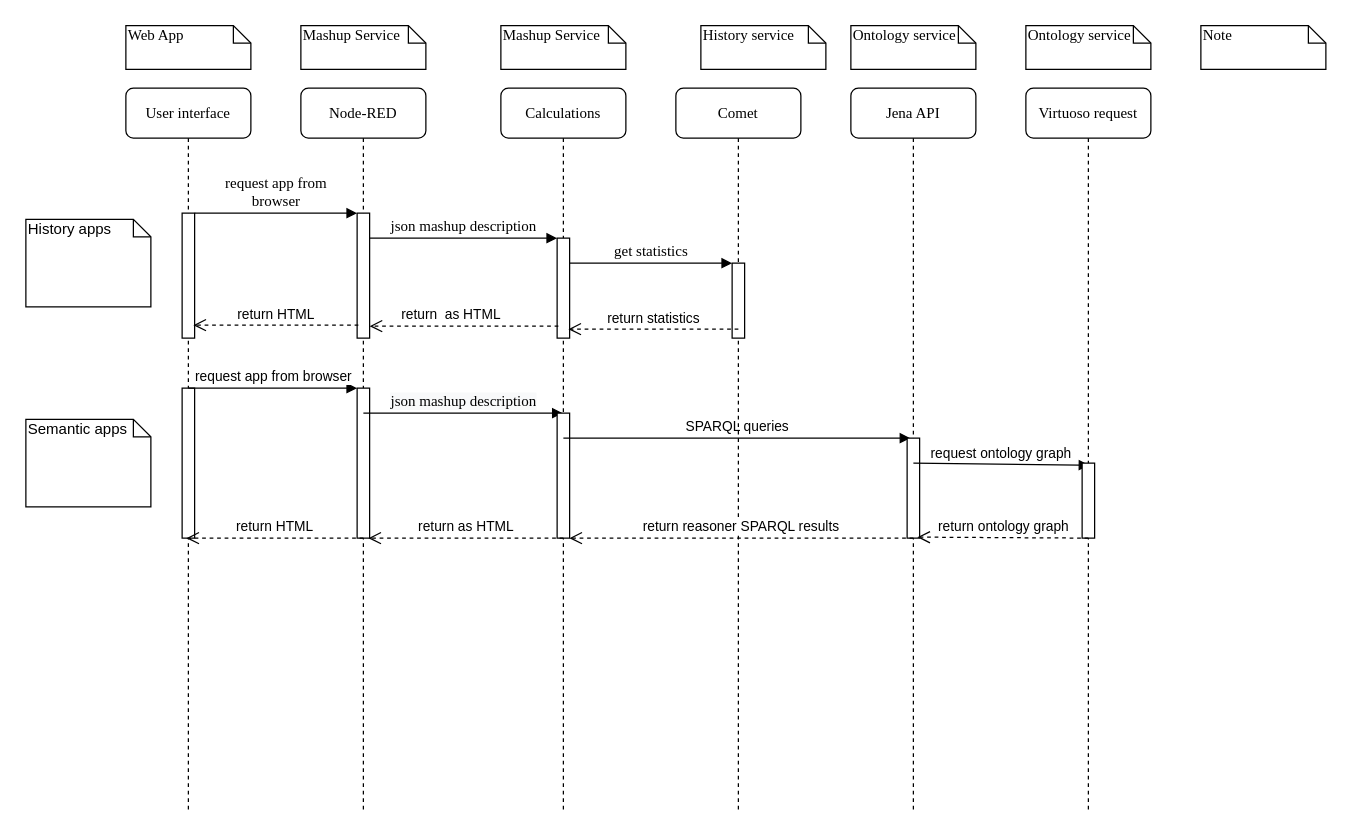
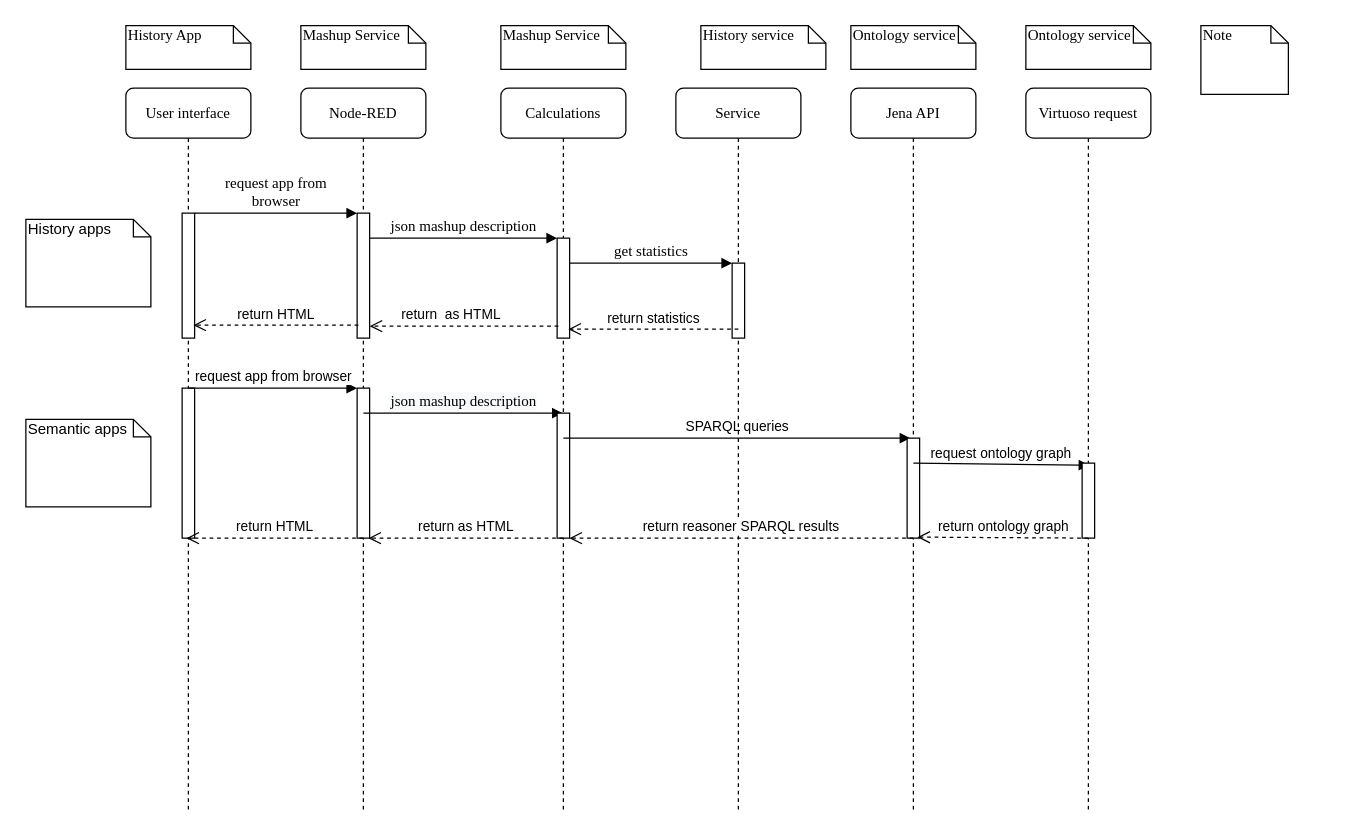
- <mxCell id="24" value="Web App" style="shape=note;whiteSpace=wrap;html=1;size=14;verticalAlign=top;align=left;spacingTop=-6;rounded=0;shadow=0;comic=0;labelBackgroundColor=none;strokeColor=#000000;strokeWidth=1;fillColor=#FFFFFF;fontFamily=Verdana;fontSize=12;fontColor=#000000;" parent="1" vertex="1"><mxGeometry x="100" y="20" width="100" height="35" as="geometry" /></mxCell>
+ <mxCell id="24" value="History App" style="shape=note;whiteSpace=wrap;html=1;size=14;verticalAlign=top;align=left;spacingTop=-6;rounded=0;shadow=0;comic=0;labelBackgroundColor=none;strokeColor=#000000;strokeWidth=1;fillColor=#FFFFFF;fontFamily=Verdana;fontSize=12;fontColor=#000000;" parent="1" vertex="1"><mxGeometry x="100" y="20" width="100" height="35" as="geometry" /></mxCell>
- <mxCell id="30" value="Note" style="shape=note;whiteSpace=wrap;html=1;size=14;verticalAlign=top;align=left;spacingTop=-6;rounded=0;shadow=0;comic=0;labelBackgroundColor=none;strokeColor=#000000;strokeWidth=1;fillColor=#FFFFFF;fontFamily=Verdana;fontSize=12;fontColor=#000000;" parent="1" vertex="1"><mxGeometry x="960" y="20" width="100" height="35" as="geometry" /></mxCell>
+ <mxCell id="30" value="Note" style="shape=note;whiteSpace=wrap;html=1;size=14;verticalAlign=top;align=left;spacingTop=-6;rounded=0;shadow=0;comic=0;labelBackgroundColor=none;strokeColor=#000000;strokeWidth=1;fillColor=#FFFFFF;fontFamily=Verdana;fontSize=12;fontColor=#000000;" parent="1" vertex="1"><mxGeometry x="960" y="20" width="70" height="55" as="geometry" /></mxCell>
- <mxCell id="10" value="Comet" style="shape=umlLifeline;perimeter=lifelinePerimeter;whiteSpace=wrap;html=1;container=1;collapsible=0;recursiveResize=0;outlineConnect=0;rounded=1;shadow=0;comic=0;labelBackgroundColor=none;strokeColor=#000000;strokeWidth=1;fillColor=#FFFFFF;fontFamily=Verdana;fontSize=12;fontColor=#000000;align=center;" parent="1" vertex="1"><mxGeometry x="540" y="70" width="100" height="580" as="geometry" /></mxCell>
+ <mxCell id="10" value="Service" style="shape=umlLifeline;perimeter=lifelinePerimeter;whiteSpace=wrap;html=1;container=1;collapsible=0;recursiveResize=0;outlineConnect=0;rounded=1;shadow=0;comic=0;labelBackgroundColor=none;strokeColor=#000000;strokeWidth=1;fillColor=#FFFFFF;fontFamily=Verdana;fontSize=12;fontColor=#000000;align=center;" parent="1" vertex="1"><mxGeometry x="540" y="70" width="100" height="580" as="geometry" /></mxCell>
